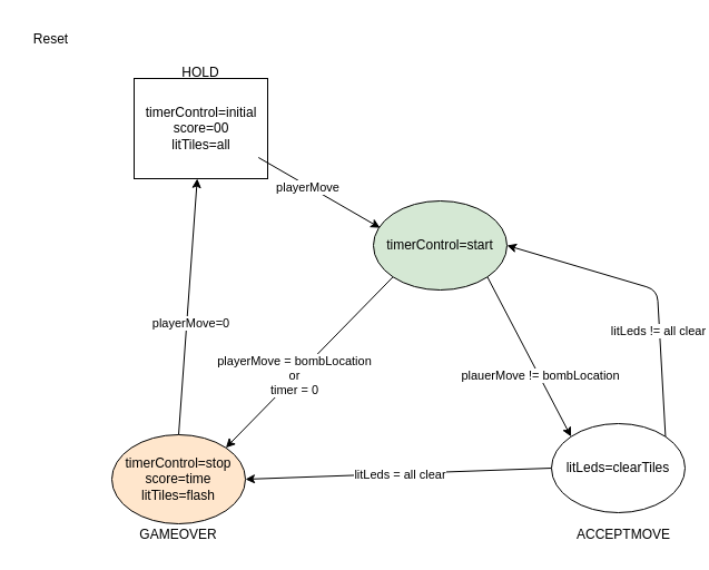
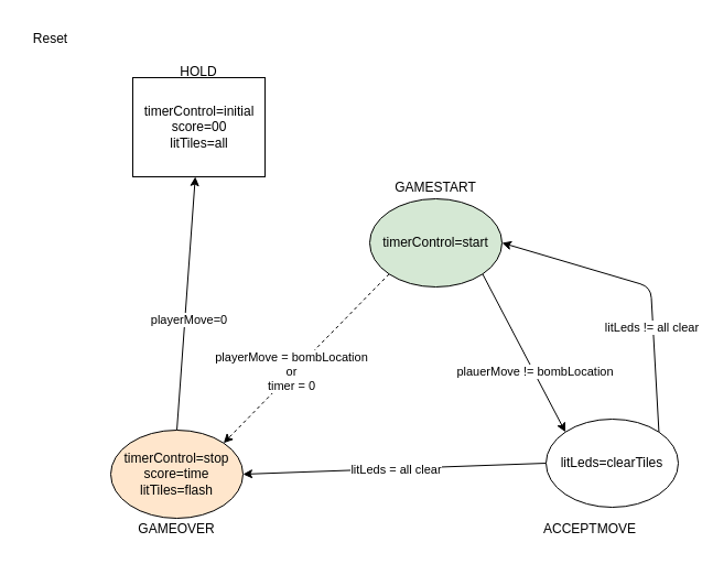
- <mxCell id="10" value="" style="endArrow=classic;html=1;exitX=0.931;exitY=0.789;exitDx=0;exitDy=0;exitPerimeter=0;entryX=0.05;entryY=0.302;entryDx=0;entryDy=0;entryPerimeter=0;" edge="1" parent="1" source="2" target="9"><mxGeometry width="50" height="50" relative="1" as="geometry"><mxPoint x="350" y="210" as="sourcePoint" /><mxPoint x="400" y="160" as="targetPoint" /></mxGeometry></mxCell>
- <mxCell id="11" value="playerMove" style="edgeLabel;html=1;align=center;verticalAlign=middle;resizable=0;points=[];" vertex="1" connectable="0" parent="10"><mxGeometry x="-0.194" y="-1" relative="1" as="geometry"><mxPoint as="offset" /></mxGeometry></mxCell>
+ <mxCell id="12" value="GAMESTART" style="text;html=1;strokeColor=none;fillColor=none;align=center;verticalAlign=middle;whiteSpace=wrap;rounded=0;" vertex="1" parent="1"><mxGeometry x="355" y="160" width="80" height="20" as="geometry" /></mxCell>
- <mxCell id="5" style="edgeStyle=none;html=1;exitX=0;exitY=1;exitDx=0;exitDy=0;entryX=1;entryY=0;entryDx=0;entryDy=0;" edge="1" parent="1" source="9" target="15"><mxGeometry relative="1" as="geometry" /></mxCell>
+ <mxCell id="5" style="edgeStyle=none;html=1;exitX=0;exitY=1;exitDx=0;exitDy=0;entryX=1;entryY=0;entryDx=0;entryDy=0;dashed=1;" edge="1" parent="1" source="9" target="15"><mxGeometry relative="1" as="geometry" /></mxCell>
- <mxCell id="22" value="ACCEPTMOVE" style="text;html=1;strokeColor=none;fillColor=none;align=center;verticalAlign=middle;whiteSpace=wrap;rounded=0;" vertex="1" parent="1"><mxGeometry x="510" y="470" width="100" height="20" as="geometry" /></mxCell>
+ <mxCell id="22" value="ACCEPTMOVE" style="text;html=1;strokeColor=none;fillColor=none;align=center;verticalAlign=middle;whiteSpace=wrap;rounded=0;" vertex="1" parent="1"><mxGeometry x="485" y="470" width="100" height="20" as="geometry" /></mxCell>
